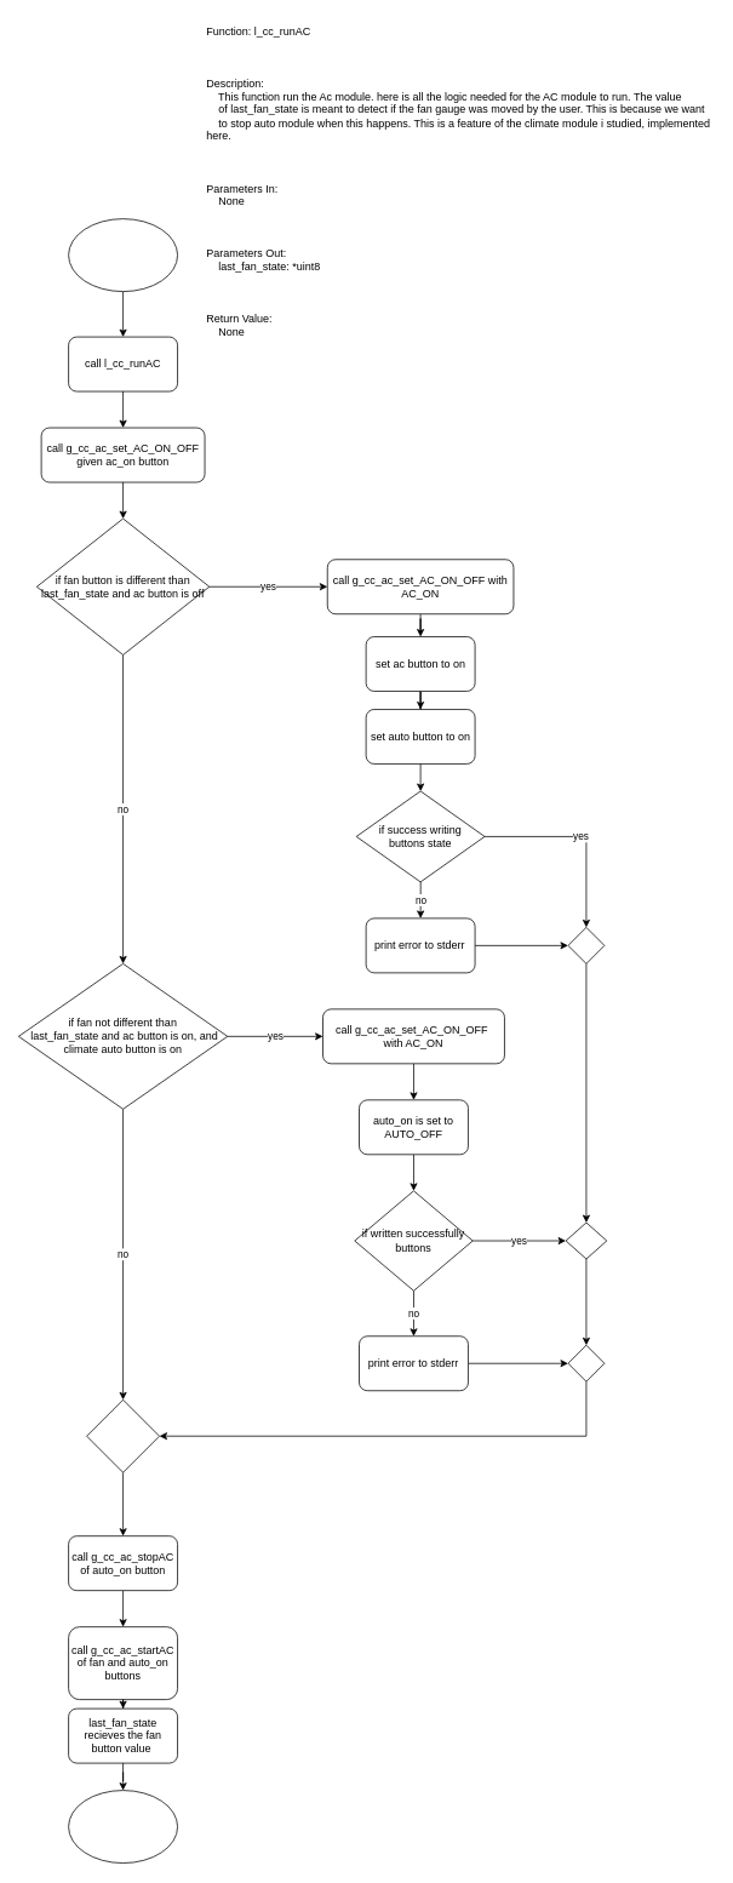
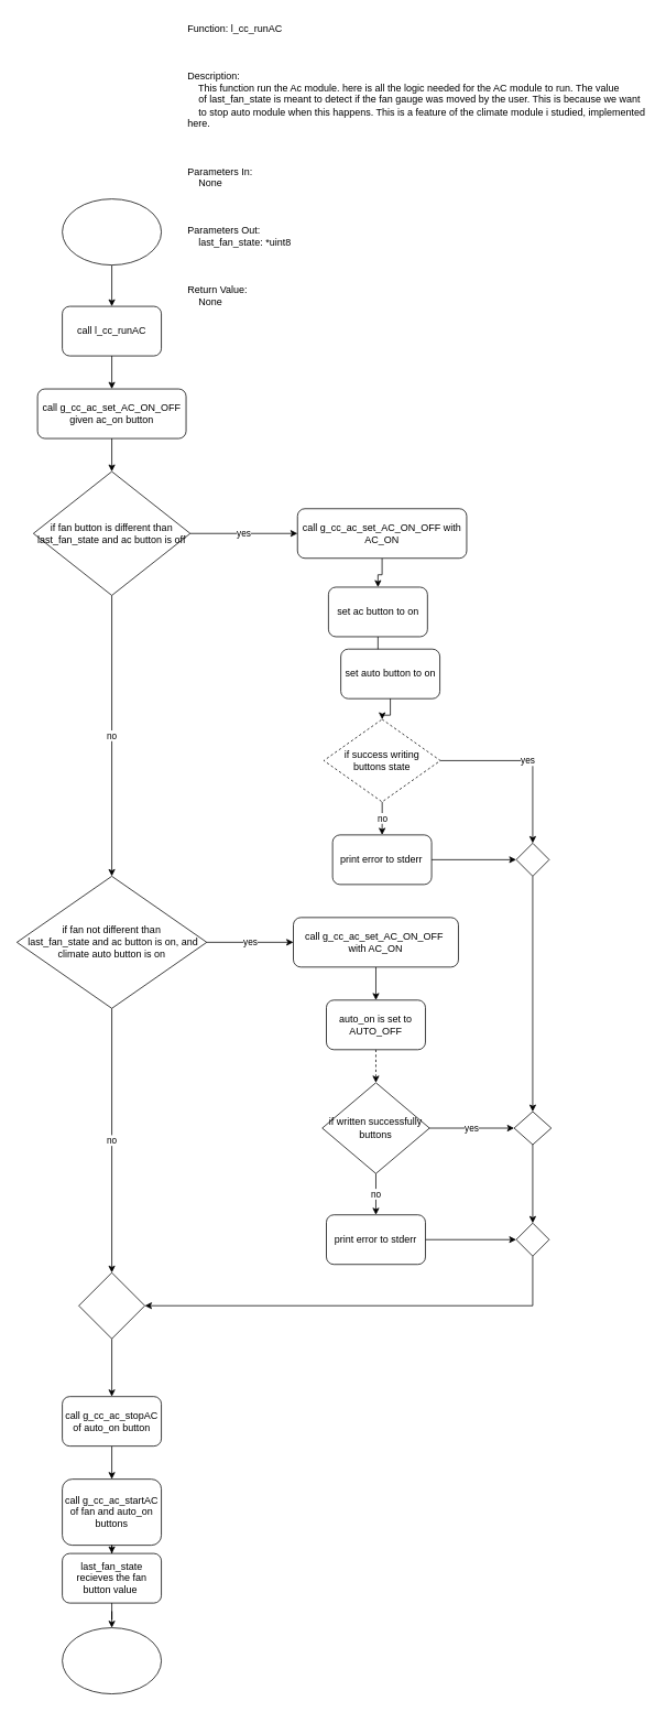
- <mxCell id="29" value="set ac button to on" style="rounded=1;whiteSpace=wrap;html=1;" vertex="1" parent="1"><mxGeometry x="402.5" y="700" width="120" height="60" as="geometry" /></mxCell>
+ <mxCell id="29" value="set ac button to on" style="rounded=1;whiteSpace=wrap;html=1;" vertex="1" parent="1"><mxGeometry x="397.5" y="710" width="120" height="60" as="geometry" /></mxCell>
- <mxCell id="30" value="set auto button to on" style="rounded=1;whiteSpace=wrap;html=1;" vertex="1" parent="1"><mxGeometry x="402.5" y="780" width="120" height="60" as="geometry" /></mxCell>
+ <mxCell id="30" value="set auto button to on" style="rounded=1;whiteSpace=wrap;html=1;" vertex="1" parent="1"><mxGeometry x="412.5" y="785" width="120" height="60" as="geometry" /></mxCell>
- <mxCell id="34" value="if success writing &lt;br&gt;buttons state" style="rhombus;whiteSpace=wrap;html=1;" vertex="1" parent="1"><mxGeometry x="391.88" y="870" width="141.25" height="100" as="geometry" /></mxCell>
+ <mxCell id="34" value="if success writing &lt;br&gt;buttons state" style="rhombus;whiteSpace=wrap;html=1;dashed=1;" vertex="1" parent="1"><mxGeometry x="391.88" y="870" width="141.25" height="100" as="geometry" /></mxCell>
- <mxCell id="39" style="edgeStyle=orthogonalEdgeStyle;rounded=0;orthogonalLoop=1;jettySize=auto;html=1;" edge="1" parent="1" source="40" target="43"><mxGeometry relative="1" as="geometry"><mxPoint x="455" y="1310" as="targetPoint" /></mxGeometry></mxCell>
+ <mxCell id="39" style="edgeStyle=orthogonalEdgeStyle;rounded=0;orthogonalLoop=1;jettySize=auto;html=1;dashed=1;" edge="1" parent="1" source="40" target="43"><mxGeometry relative="1" as="geometry"><mxPoint x="455" y="1310" as="targetPoint" /></mxGeometry></mxCell>
